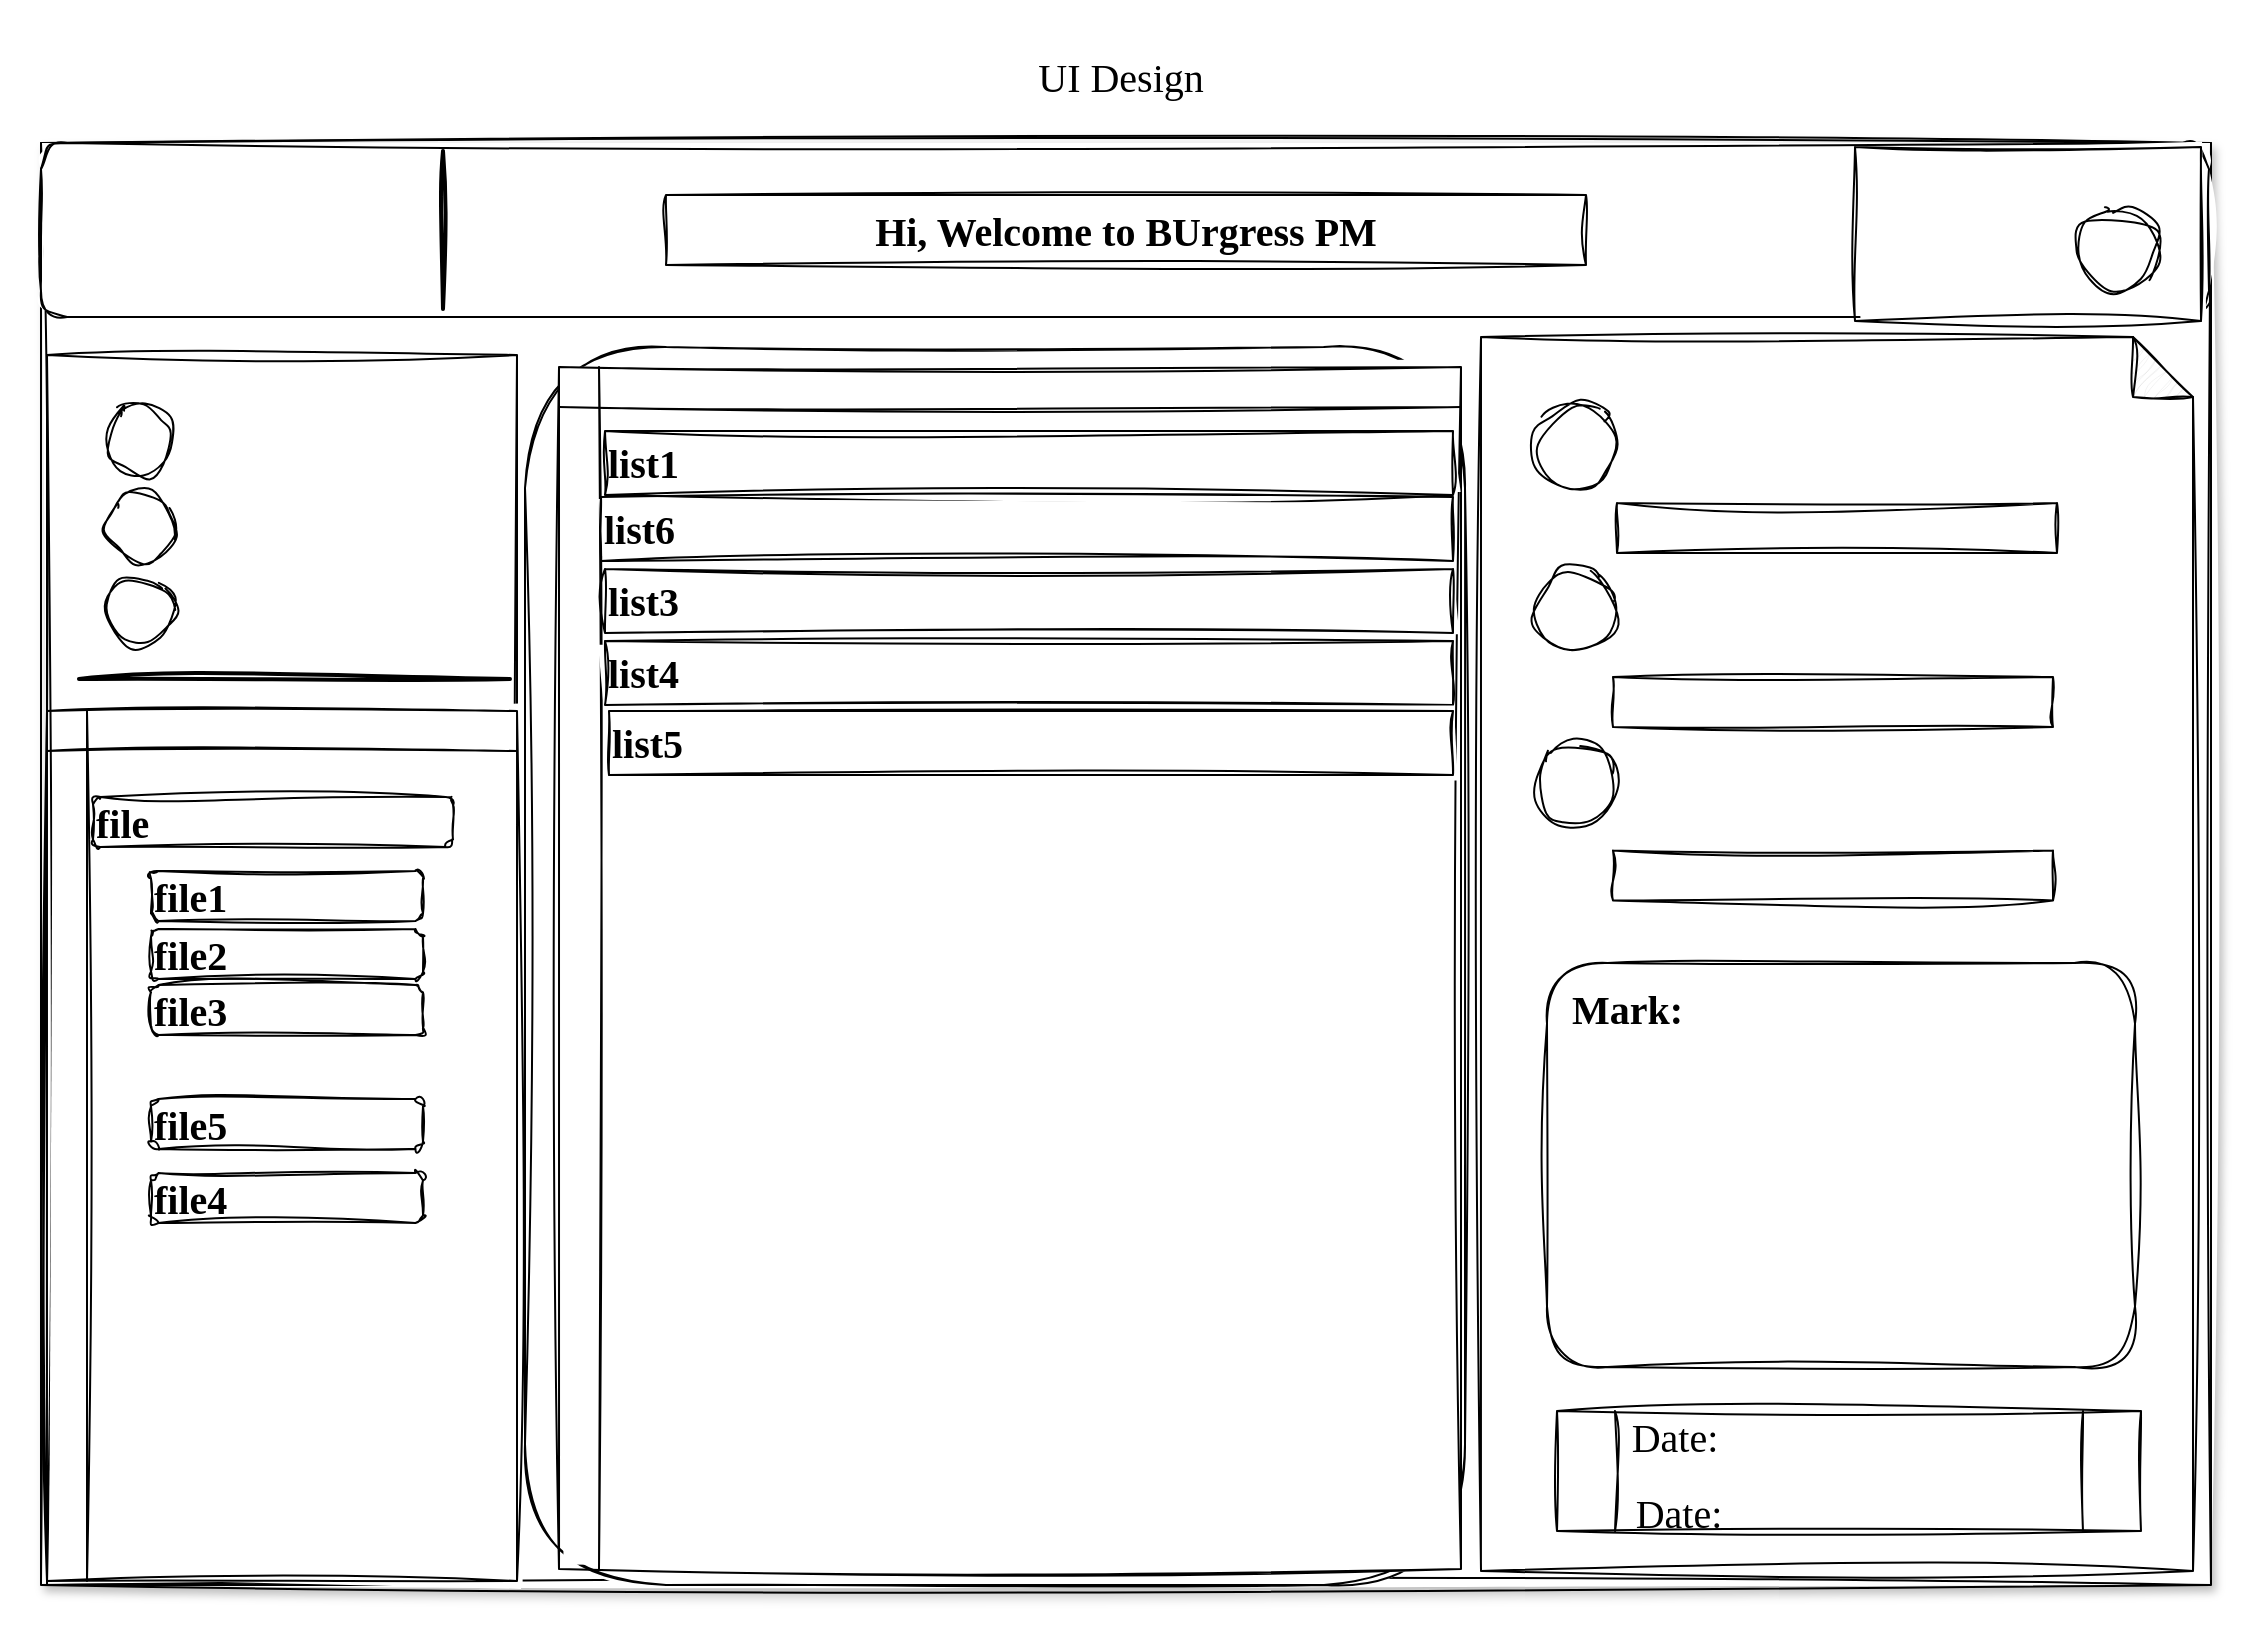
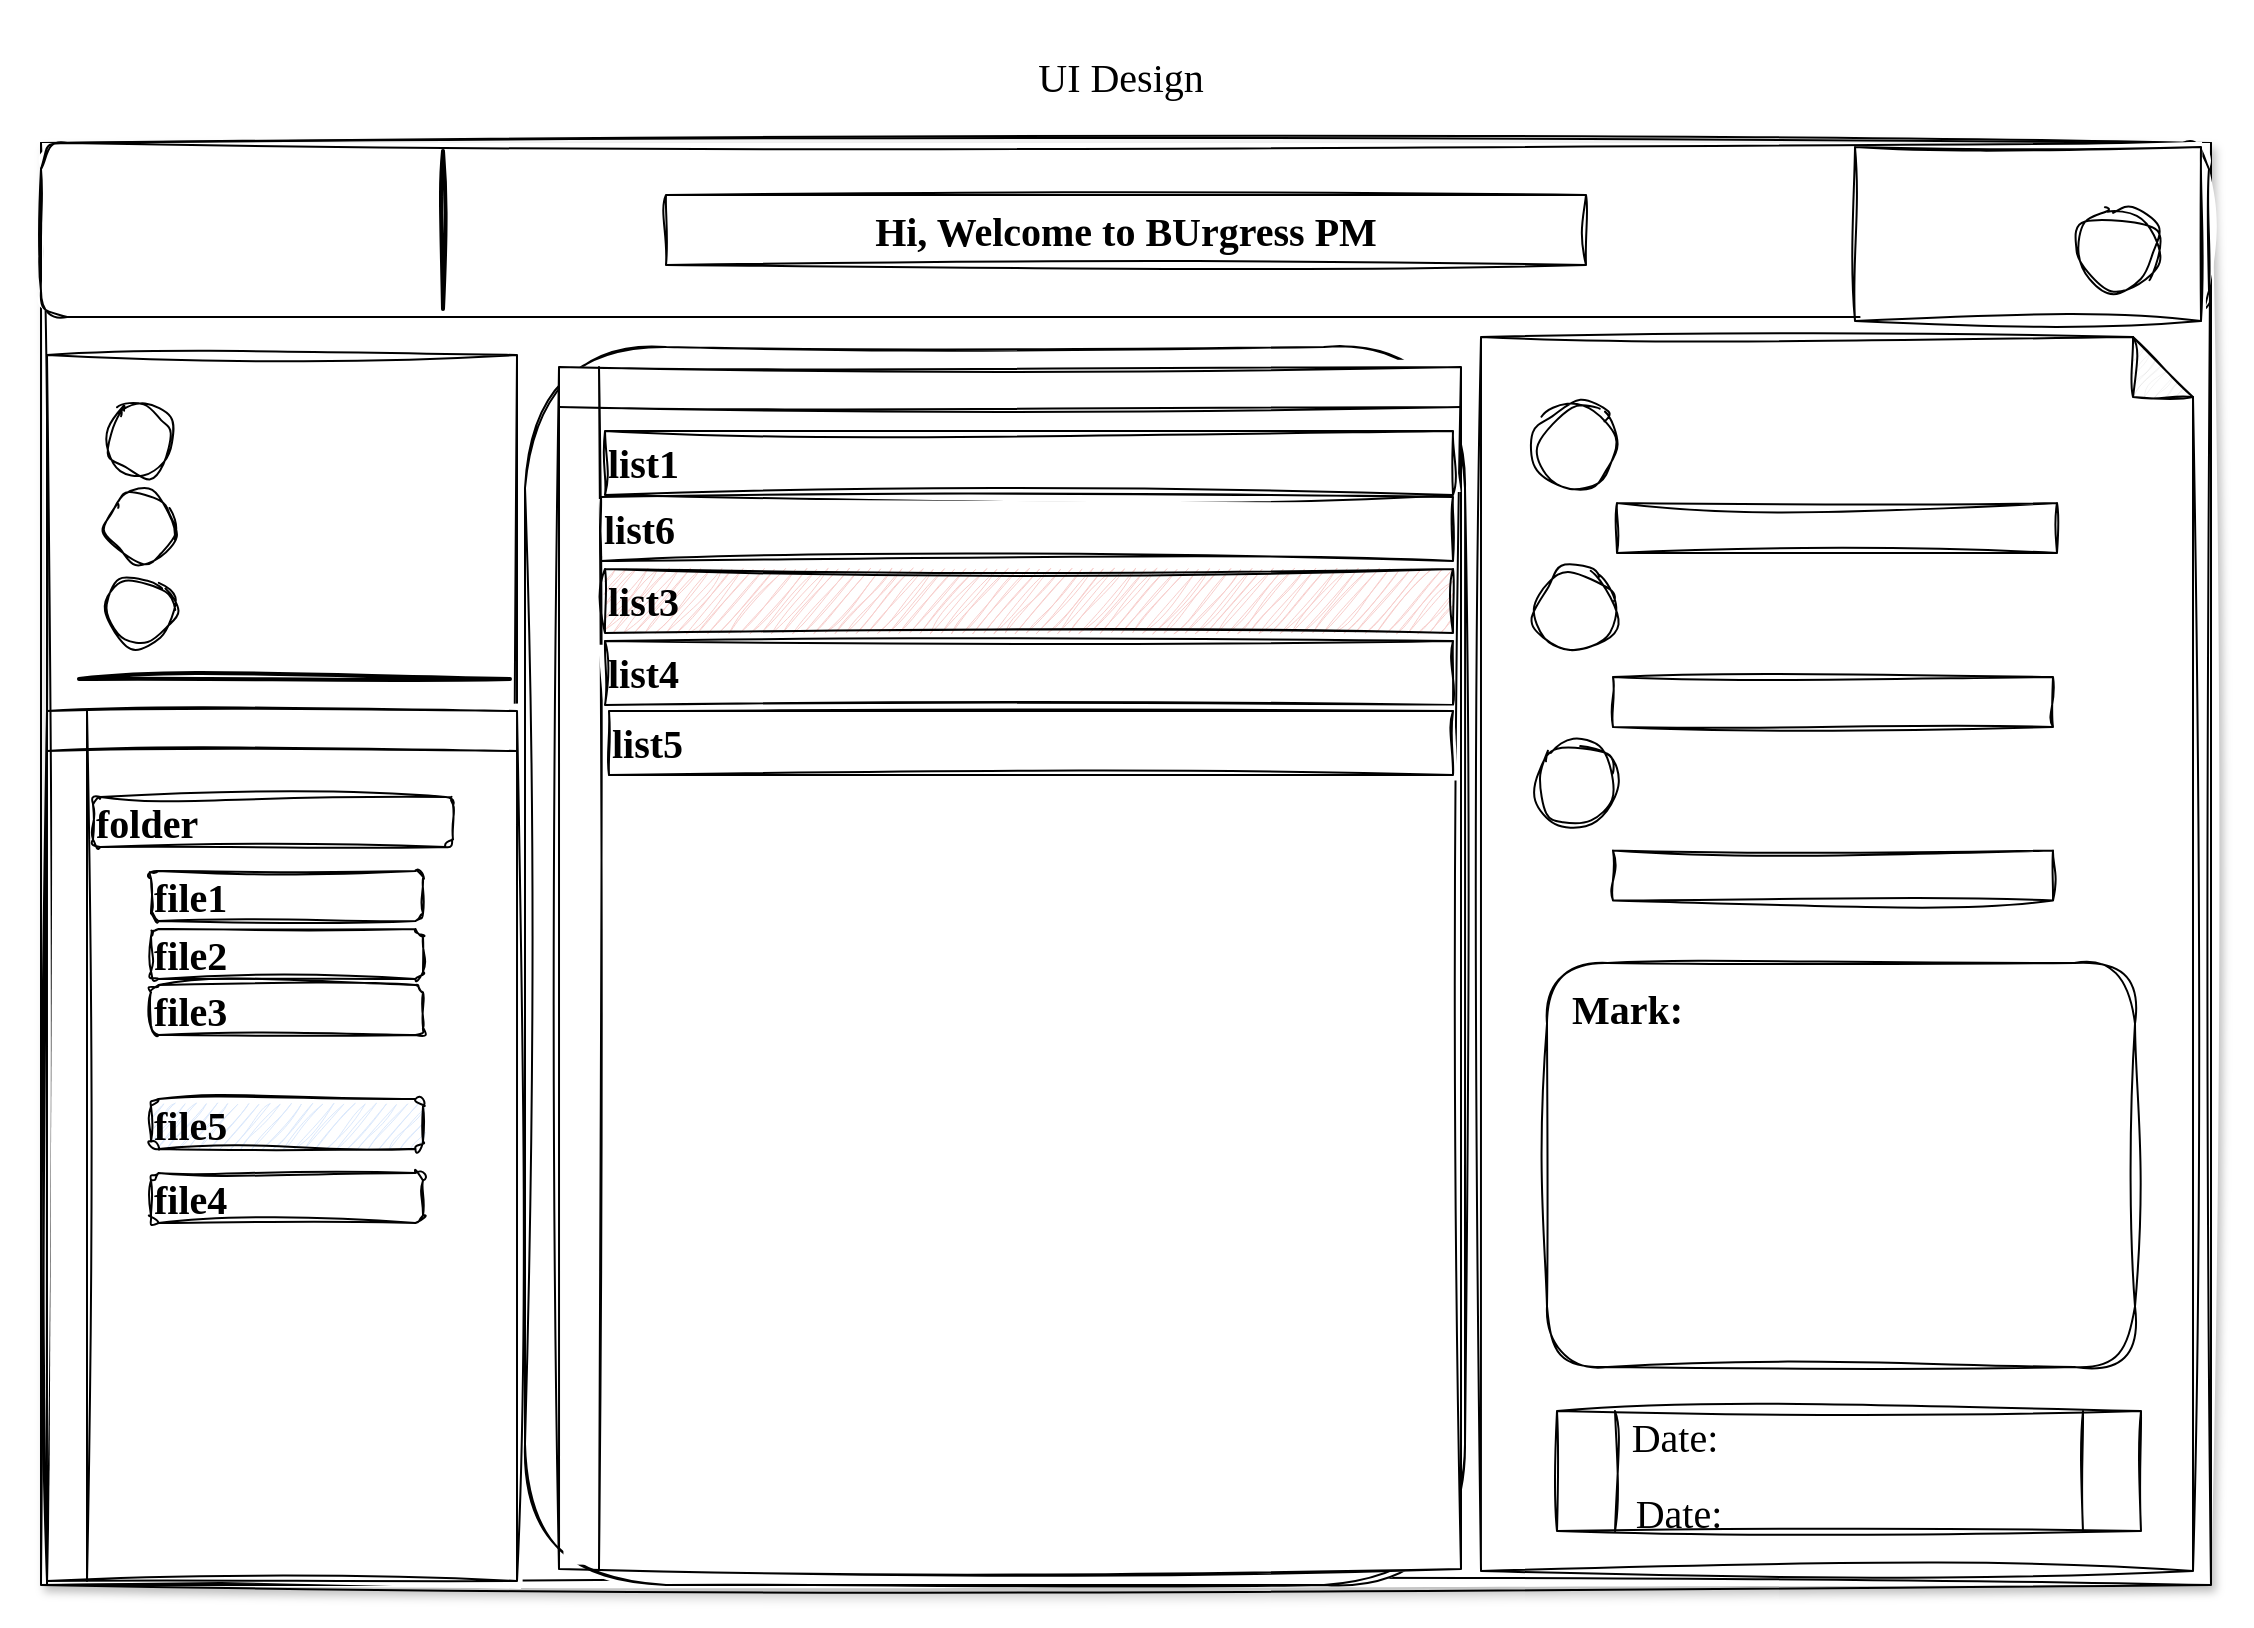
- <mxCell id="24" value="&lt;b&gt;list3&lt;/b&gt;" style="rounded=0;whiteSpace=wrap;html=1;sketch=1;hachureGap=4;jiggle=2;curveFitting=1;fontFamily=Architects Daughter;fontSource=https%3A%2F%2Ffonts.googleapis.com%2Fcss%3Ffamily%3DArchitects%2BDaughter;fontSize=20;align=left;" vertex="1" parent="2"><mxGeometry x="282" y="213" width="424" height="32" as="geometry" /></mxCell>
+ <mxCell id="24" value="&lt;b&gt;list3&lt;/b&gt;" style="rounded=0;whiteSpace=wrap;html=1;sketch=1;hachureGap=4;jiggle=2;curveFitting=1;fontFamily=Architects Daughter;fontSource=https%3A%2F%2Ffonts.googleapis.com%2Fcss%3Ffamily%3DArchitects%2BDaughter;fontSize=20;align=left;fillColor=#f8cecc;" vertex="1" parent="2"><mxGeometry x="282" y="213" width="424" height="32" as="geometry" /></mxCell>
- <mxCell id="15" value="&lt;b&gt;file&lt;/b&gt;" style="rounded=1;whiteSpace=wrap;html=1;sketch=1;hachureGap=4;jiggle=2;curveFitting=1;fontFamily=Architects Daughter;fontSource=https%3A%2F%2Ffonts.googleapis.com%2Fcss%3Ffamily%3DArchitects%2BDaughter;fontSize=20;align=left;" vertex="1" parent="2"><mxGeometry x="26" y="327" width="180" height="25" as="geometry" /></mxCell>
+ <mxCell id="15" value="&lt;b&gt;folder&lt;/b&gt;" style="rounded=1;whiteSpace=wrap;html=1;sketch=1;hachureGap=4;jiggle=2;curveFitting=1;fontFamily=Architects Daughter;fontSource=https%3A%2F%2Ffonts.googleapis.com%2Fcss%3Ffamily%3DArchitects%2BDaughter;fontSize=20;align=left;" vertex="1" parent="2"><mxGeometry x="26" y="327" width="180" height="25" as="geometry" /></mxCell>
- <mxCell id="20" value="&lt;b&gt;file5&lt;/b&gt;" style="rounded=1;whiteSpace=wrap;html=1;sketch=1;hachureGap=4;jiggle=2;curveFitting=1;fontFamily=Architects Daughter;fontSource=https%3A%2F%2Ffonts.googleapis.com%2Fcss%3Ffamily%3DArchitects%2BDaughter;fontSize=20;align=left;" vertex="1" parent="2"><mxGeometry x="55" y="478" width="136" height="25" as="geometry" /></mxCell>
+ <mxCell id="20" value="&lt;b&gt;file5&lt;/b&gt;" style="rounded=1;whiteSpace=wrap;html=1;sketch=1;hachureGap=4;jiggle=2;curveFitting=1;fontFamily=Architects Daughter;fontSource=https%3A%2F%2Ffonts.googleapis.com%2Fcss%3Ffamily%3DArchitects%2BDaughter;fontSize=20;align=left;fillColor=#dae8fc;" vertex="1" parent="2"><mxGeometry x="55" y="478" width="136" height="25" as="geometry" /></mxCell>
